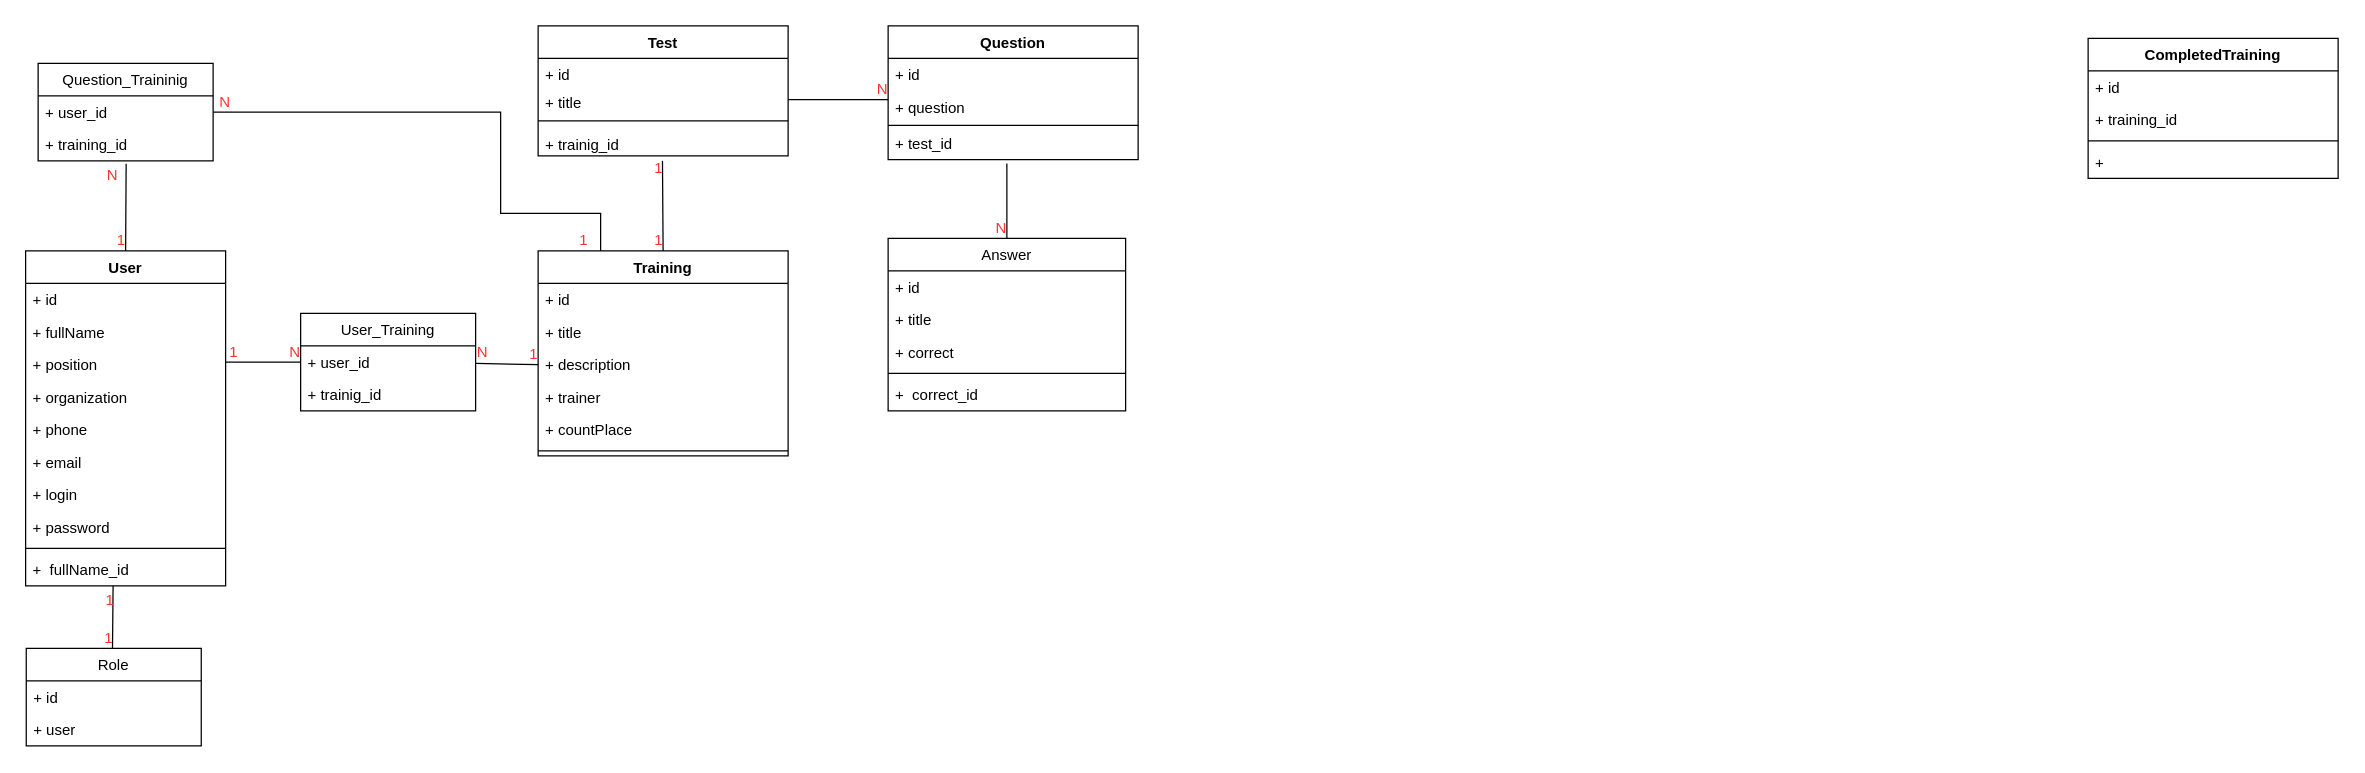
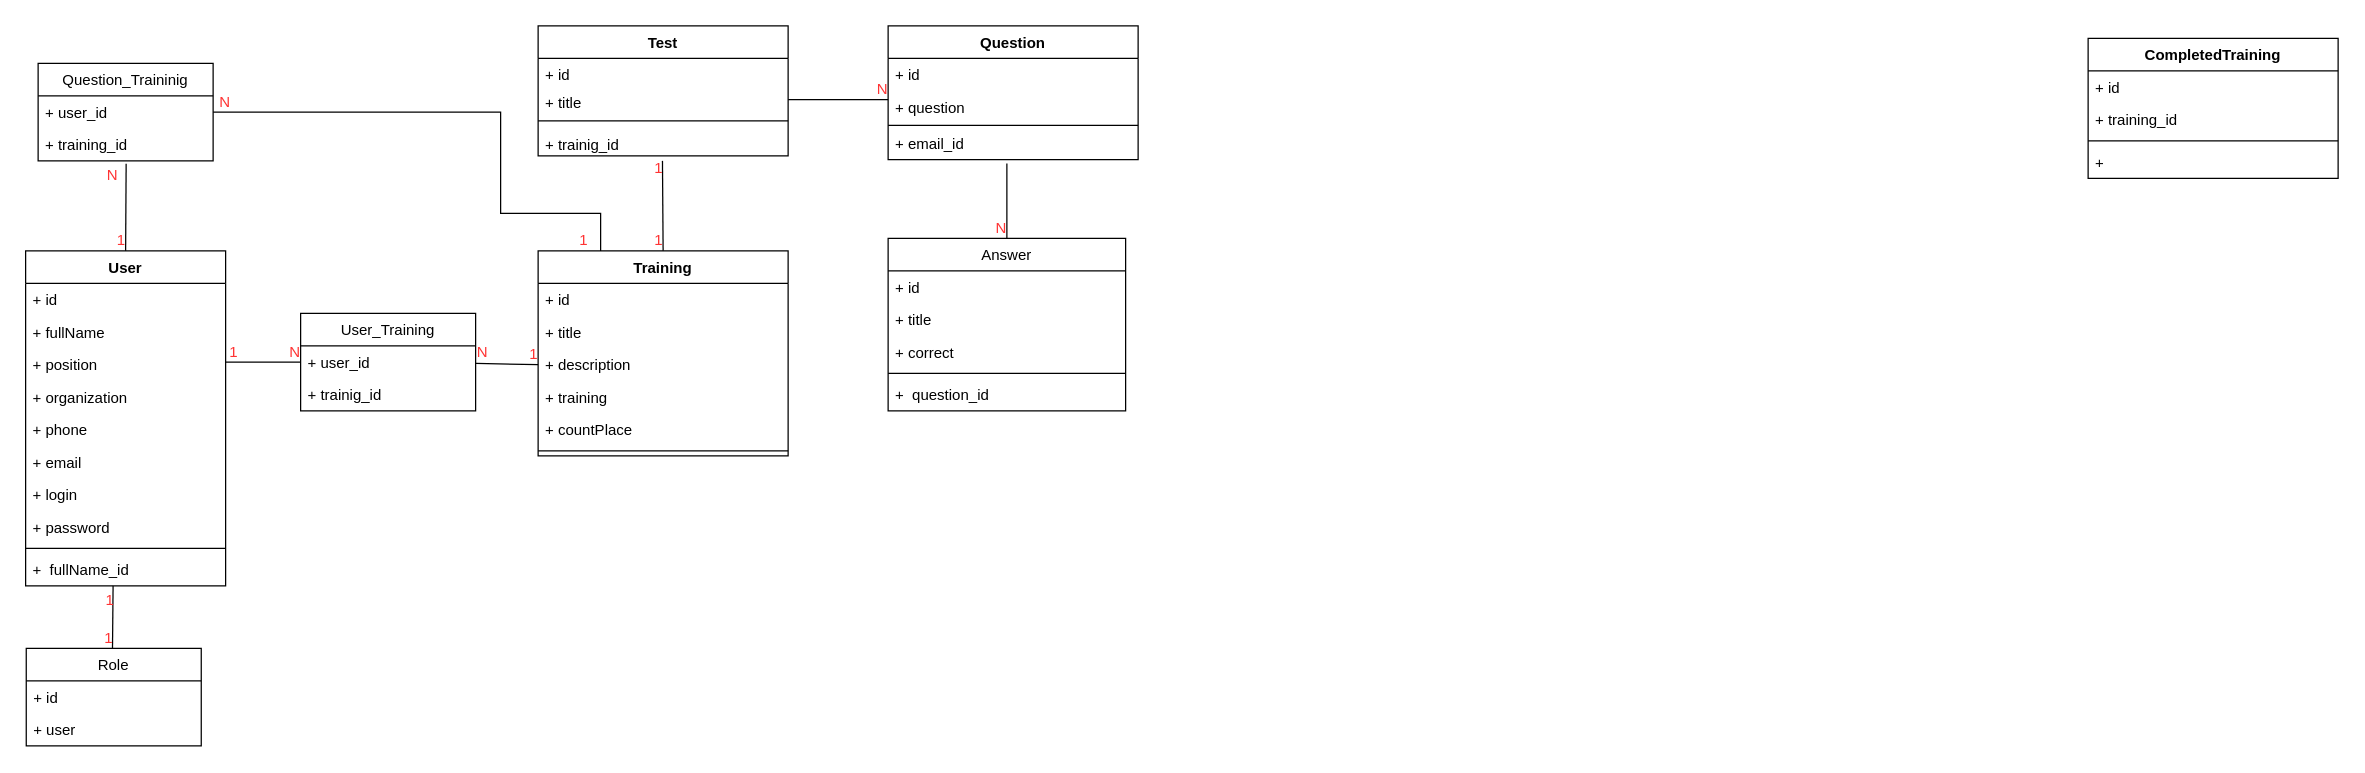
- <mxCell id="20" value="+ test_id" style="text;strokeColor=none;fillColor=none;align=left;verticalAlign=top;spacingLeft=4;spacingRight=4;overflow=hidden;rotatable=0;points=[[0,0.5],[1,0.5]];portConstraint=eastwest;" vertex="1" parent="16"><mxGeometry y="81" width="200" height="26" as="geometry" /></mxCell>
+ <mxCell id="20" value="+ email_id" style="text;strokeColor=none;fillColor=none;align=left;verticalAlign=top;spacingLeft=4;spacingRight=4;overflow=hidden;rotatable=0;points=[[0,0.5],[1,0.5]];portConstraint=eastwest;" vertex="1" parent="16"><mxGeometry y="81" width="200" height="26" as="geometry" /></mxCell>
- <mxCell id="15" value="+  correct_id" style="text;strokeColor=none;fillColor=none;align=left;verticalAlign=top;spacingLeft=4;spacingRight=4;overflow=hidden;rotatable=0;points=[[0,0.5],[1,0.5]];portConstraint=eastwest;" parent="10" vertex="1"><mxGeometry y="112" width="190" height="26" as="geometry" /></mxCell>
+ <mxCell id="15" value="+  question_id" style="text;strokeColor=none;fillColor=none;align=left;verticalAlign=top;spacingLeft=4;spacingRight=4;overflow=hidden;rotatable=0;points=[[0,0.5],[1,0.5]];portConstraint=eastwest;" parent="10" vertex="1"><mxGeometry y="112" width="190" height="26" as="geometry" /></mxCell>
- <mxCell id="7" value="+ trainer" style="text;strokeColor=none;fillColor=none;align=left;verticalAlign=top;spacingLeft=4;spacingRight=4;overflow=hidden;rotatable=0;points=[[0,0.5],[1,0.5]];portConstraint=eastwest;" parent="3" vertex="1"><mxGeometry y="104" width="200" height="26" as="geometry" /></mxCell>
+ <mxCell id="7" value="+ training" style="text;strokeColor=none;fillColor=none;align=left;verticalAlign=top;spacingLeft=4;spacingRight=4;overflow=hidden;rotatable=0;points=[[0,0.5],[1,0.5]];portConstraint=eastwest;" parent="3" vertex="1"><mxGeometry y="104" width="200" height="26" as="geometry" /></mxCell>
